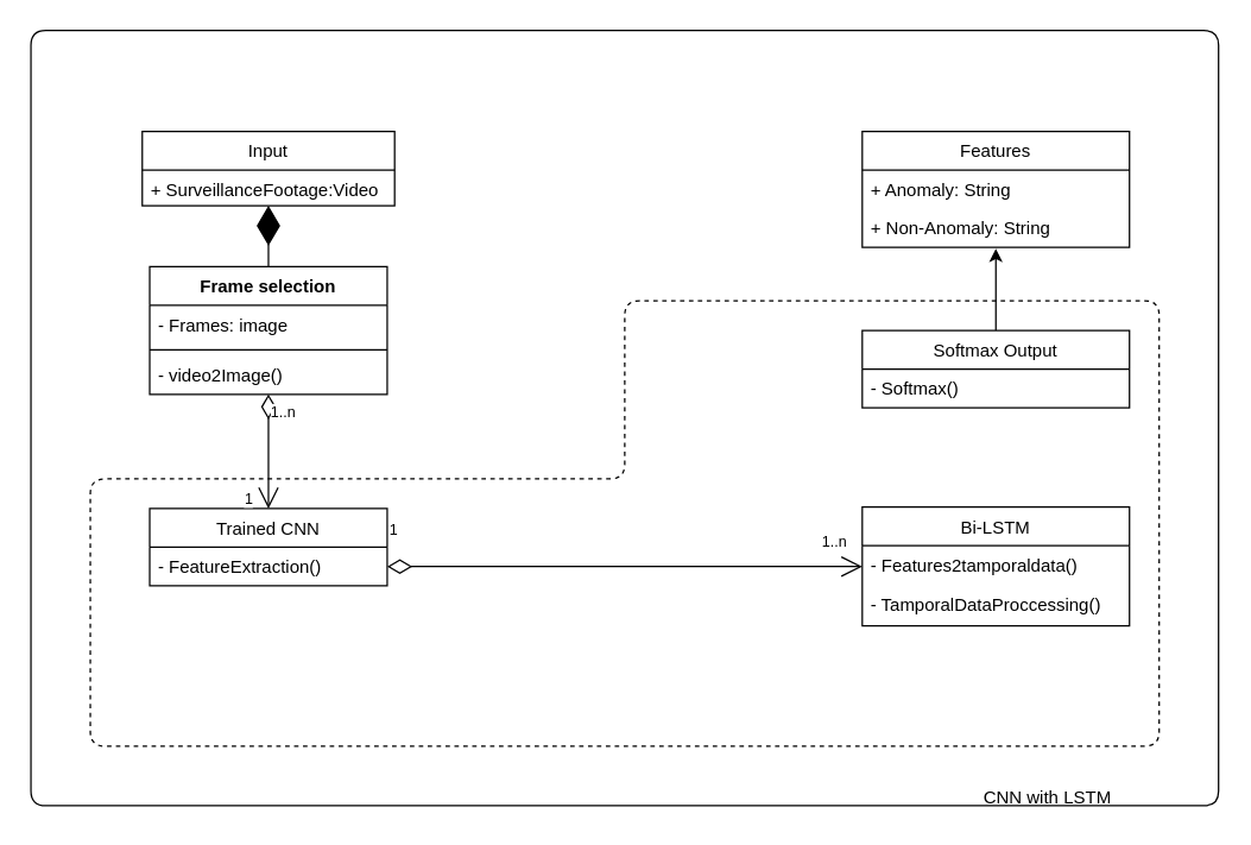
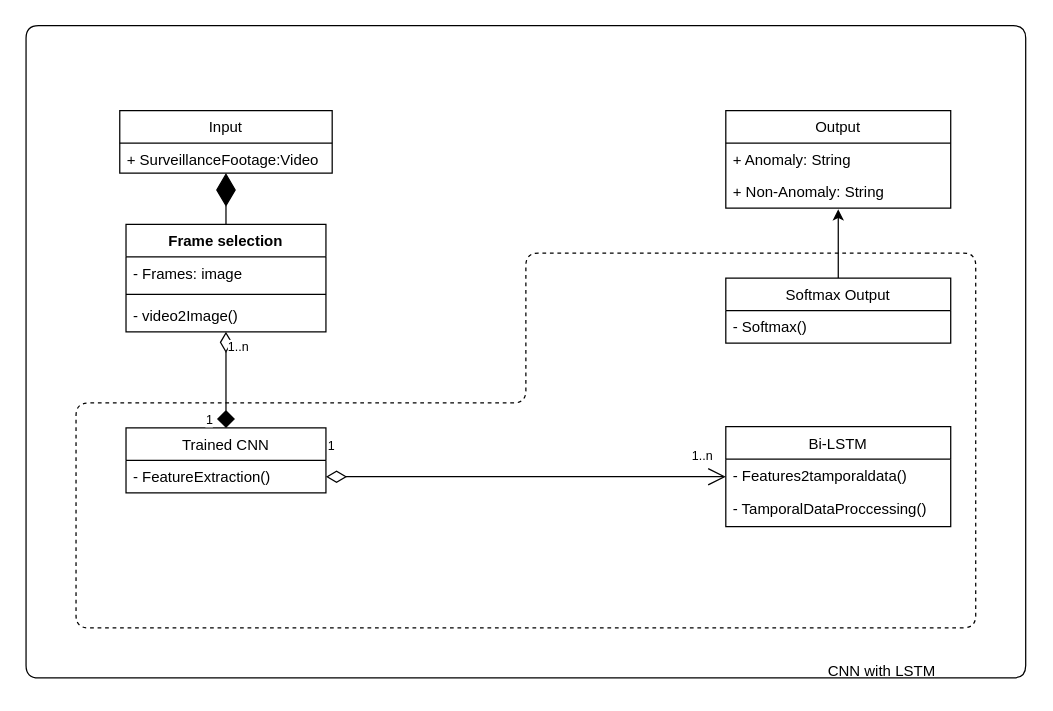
- <mxCell id="11" value="Features" style="swimlane;fontStyle=0;childLayout=stackLayout;horizontal=1;startSize=26;fillColor=none;horizontalStack=0;resizeParent=1;resizeParentMax=0;resizeLast=0;collapsible=1;marginBottom=0;" parent="1" vertex="1"><mxGeometry x="580" y="88" width="180" height="78" as="geometry" /></mxCell>
+ <mxCell id="11" value="Output" style="swimlane;fontStyle=0;childLayout=stackLayout;horizontal=1;startSize=26;fillColor=none;horizontalStack=0;resizeParent=1;resizeParentMax=0;resizeLast=0;collapsible=1;marginBottom=0;" parent="1" vertex="1"><mxGeometry x="580" y="88" width="180" height="78" as="geometry" /></mxCell>
- <mxCell id="26" value="" style="endArrow=open;html=1;endSize=12;startArrow=diamondThin;startSize=14;startFill=0;edgeStyle=orthogonalEdgeStyle;exitX=0.5;exitY=1;exitDx=0;exitDy=0;" parent="1" source="18" target="4" edge="1"><mxGeometry relative="1" as="geometry"><mxPoint x="180" y="292" as="sourcePoint" /><mxPoint x="340" y="292" as="targetPoint" /></mxGeometry></mxCell>
+ <mxCell id="26" value="" style="endArrow=diamond;html=1;endSize=12;startArrow=diamondThin;startSize=14;startFill=0;edgeStyle=orthogonalEdgeStyle;exitX=0.5;exitY=1;exitDx=0;exitDy=0;" parent="1" source="18" target="4" edge="1"><mxGeometry relative="1" as="geometry"><mxPoint x="180" y="292" as="sourcePoint" /><mxPoint x="340" y="292" as="targetPoint" /></mxGeometry></mxCell>
